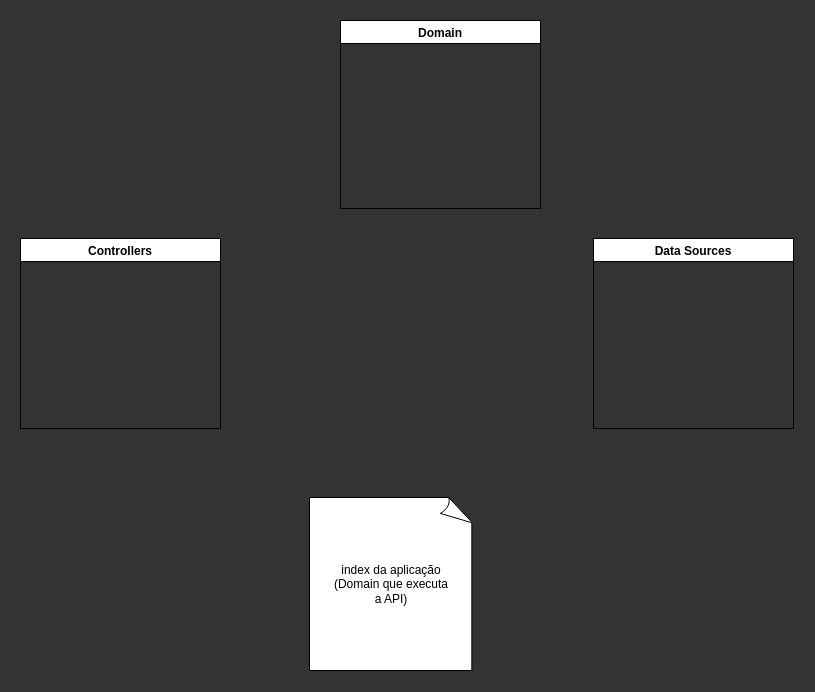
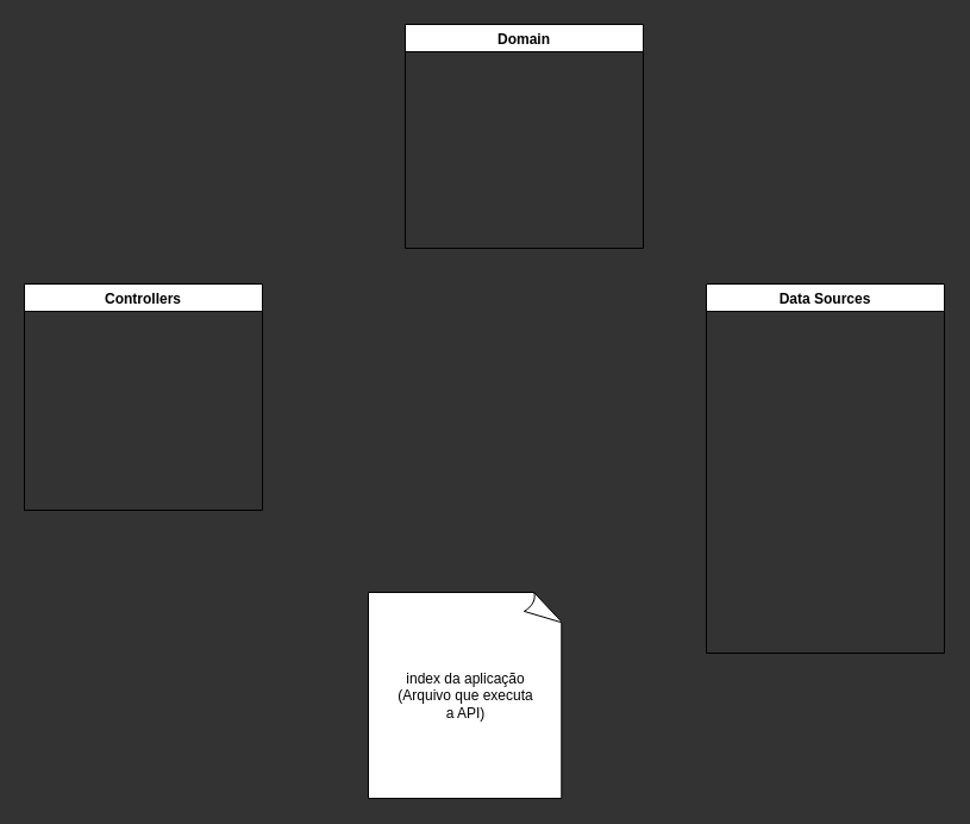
- <mxCell id="4" value="Data Sources" style="swimlane;" vertex="1" parent="1"><mxGeometry x="593" y="238" width="200" height="190" as="geometry" /></mxCell>
+ <mxCell id="4" value="Data Sources" style="swimlane;" vertex="1" parent="1"><mxGeometry x="593" y="238" width="200" height="310" as="geometry" /></mxCell>
- <mxCell id="5" value="index da aplicação&lt;br&gt;(Domain que executa&lt;br&gt;a API)" style="whiteSpace=wrap;html=1;shape=mxgraph.basic.document;container=1;" vertex="1" parent="1"><mxGeometry x="309" y="497" width="164" height="173" as="geometry" /></mxCell>
+ <mxCell id="5" value="index da aplicação&lt;br&gt;(Arquivo que executa&lt;br&gt;a API)" style="whiteSpace=wrap;html=1;shape=mxgraph.basic.document;container=1;" vertex="1" parent="1"><mxGeometry x="309" y="497" width="164" height="173" as="geometry" /></mxCell>
